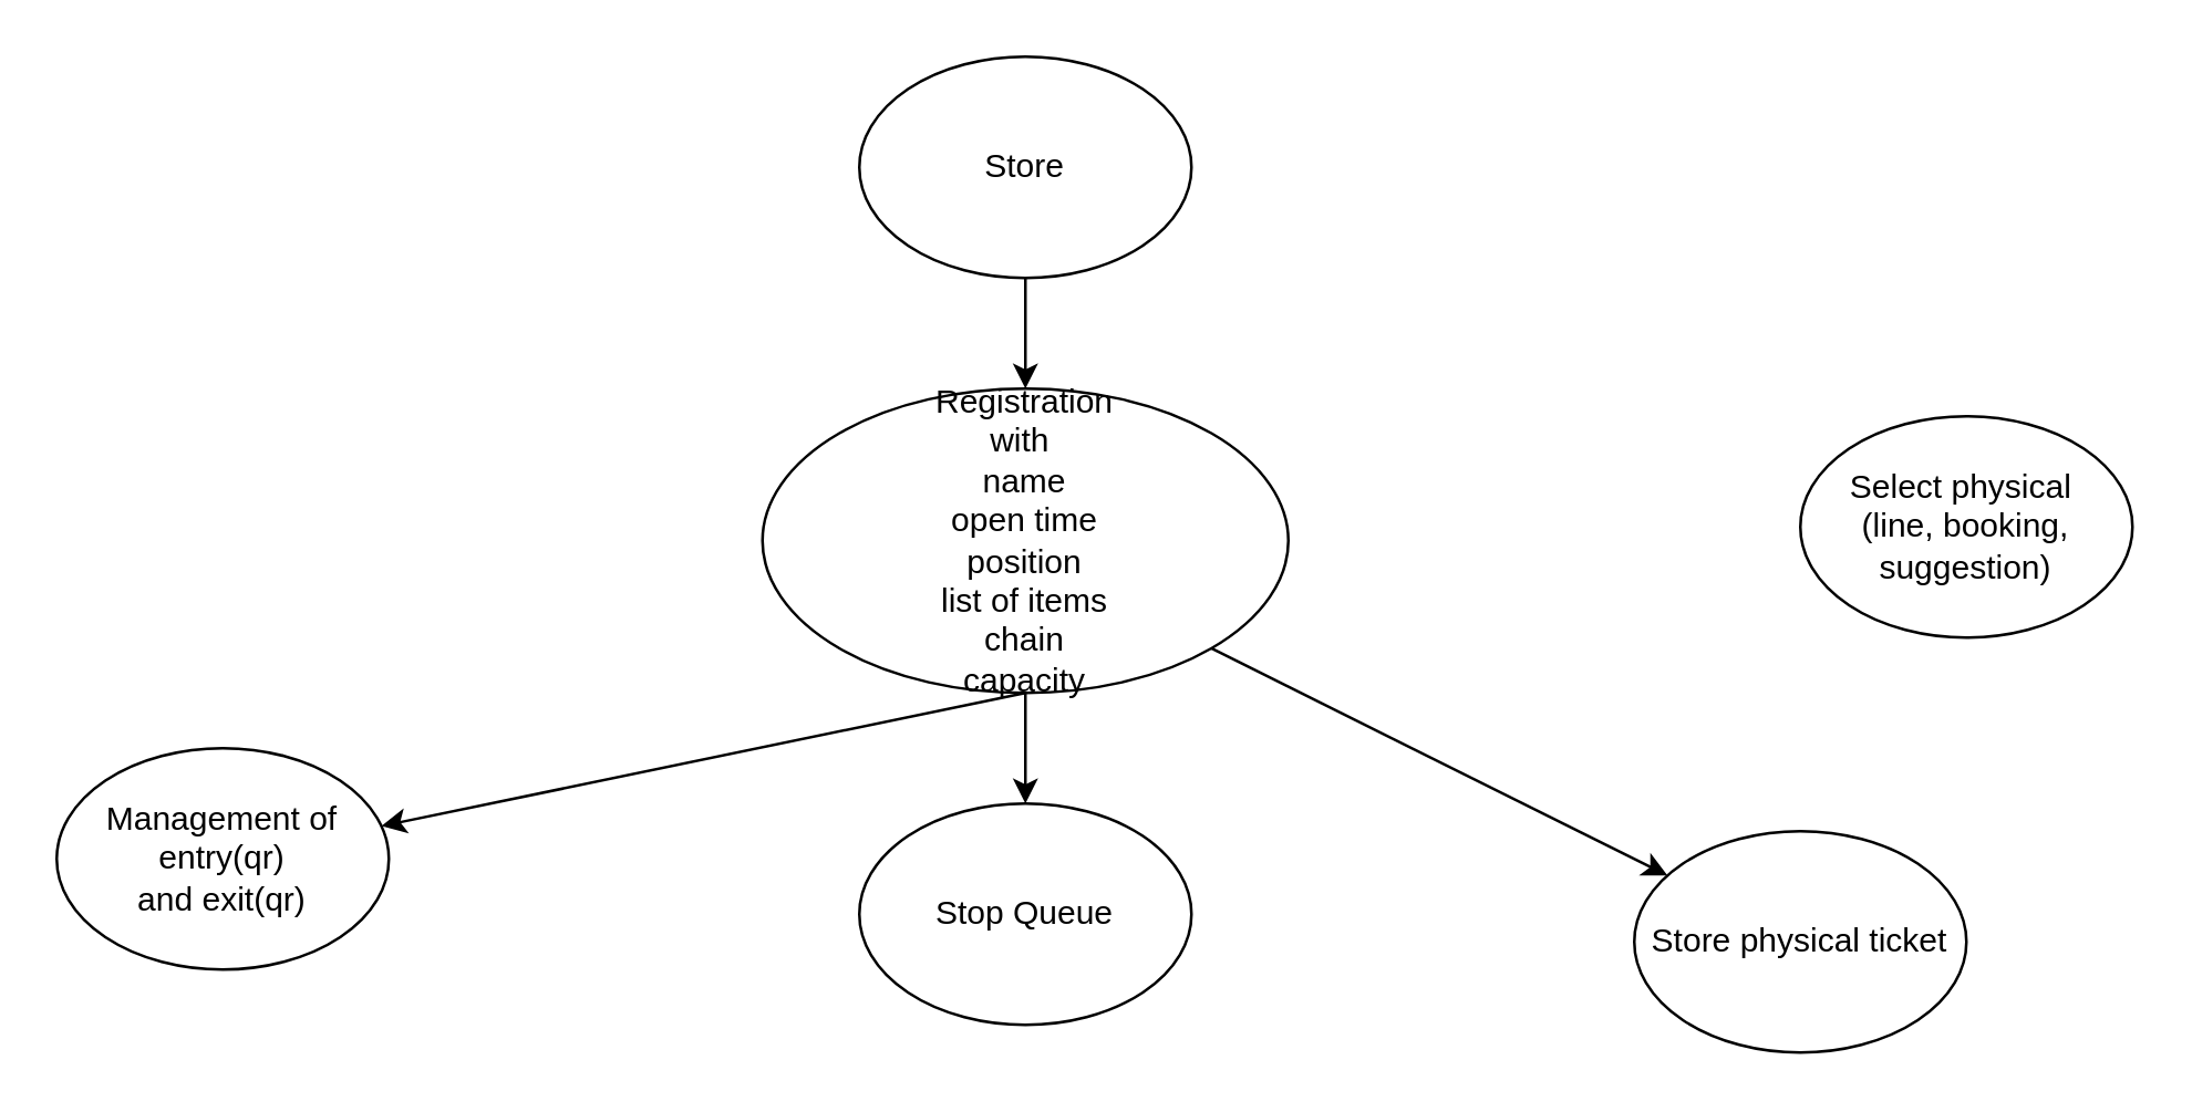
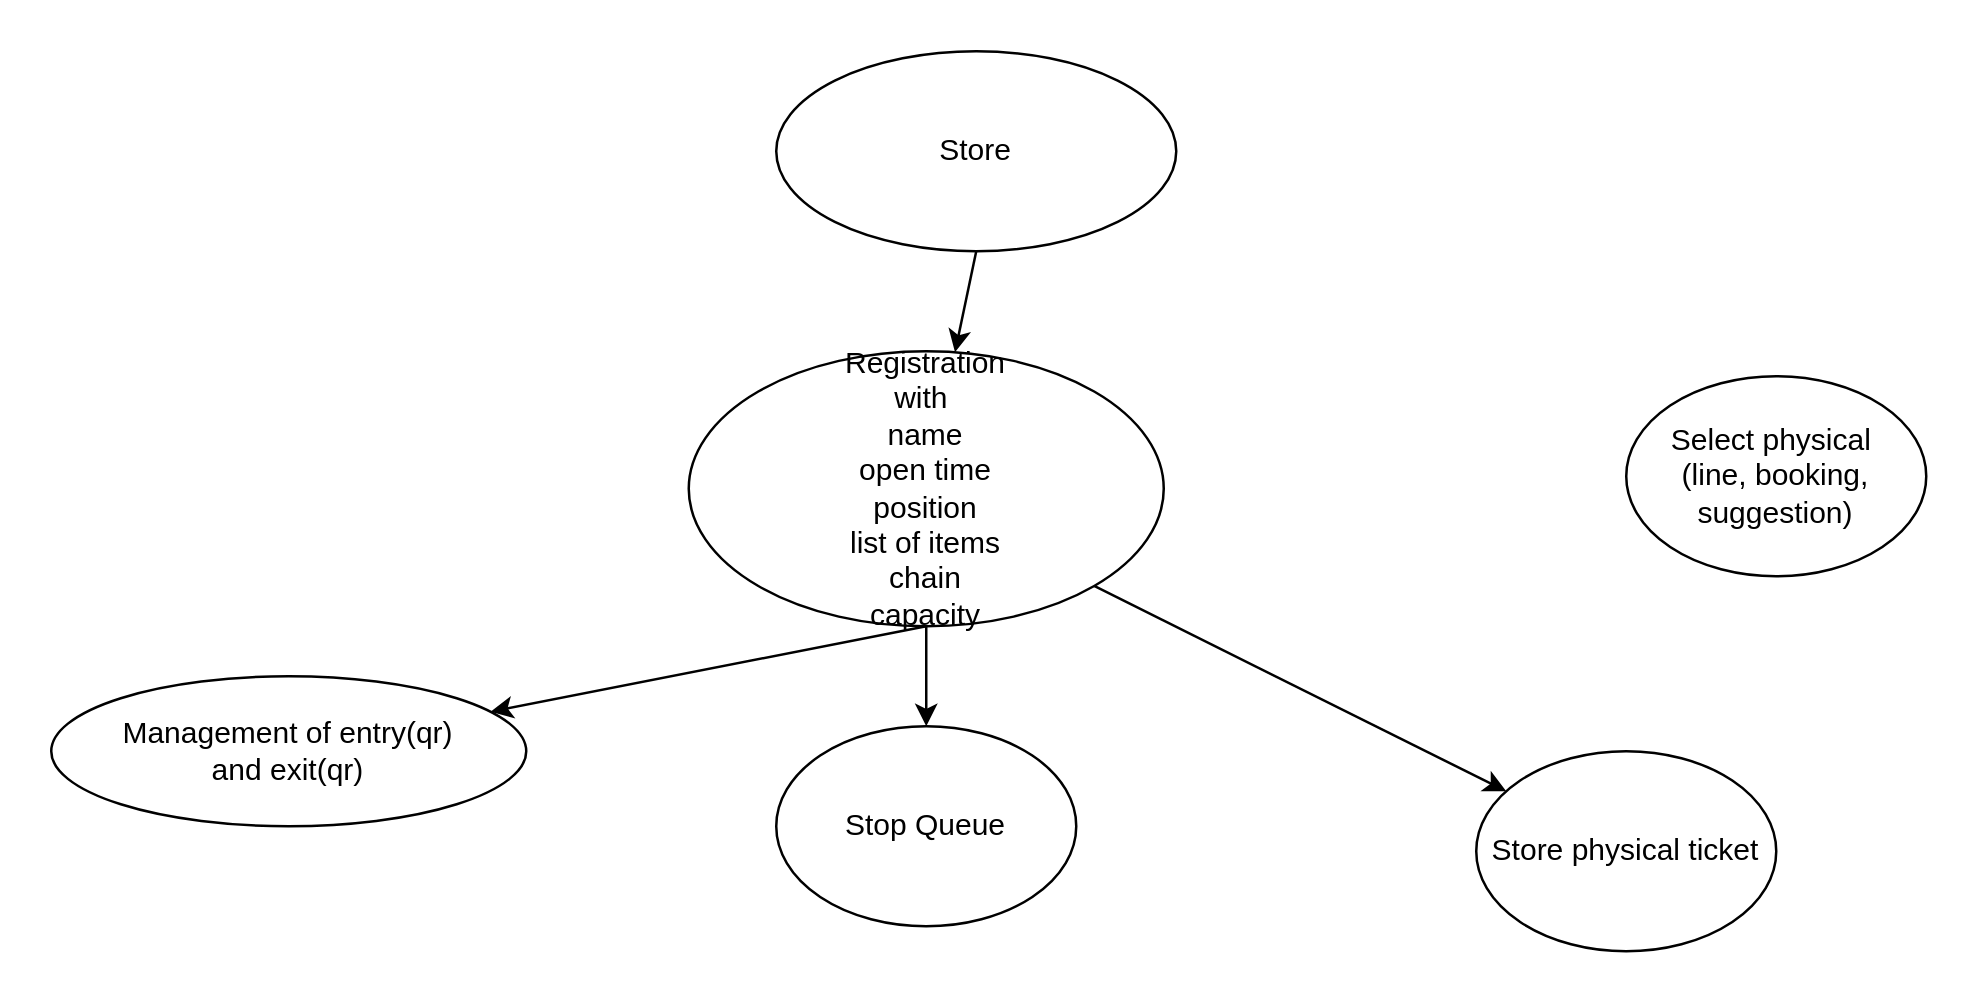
- <mxCell id="3" value="Store" style="ellipse;whiteSpace=wrap;html=1;" vertex="1" parent="1"><mxGeometry x="310" y="20" width="120" height="80" as="geometry" /></mxCell>
+ <mxCell id="3" value="Store" style="ellipse;whiteSpace=wrap;html=1;" vertex="1" parent="1"><mxGeometry x="310" y="20" width="160" height="80" as="geometry" /></mxCell>
- <mxCell id="9" value="Management of entry(qr)&lt;br&gt;and exit(qr)" style="ellipse;whiteSpace=wrap;html=1;" vertex="1" parent="1"><mxGeometry x="20" y="270" width="120" height="80" as="geometry" /></mxCell>
+ <mxCell id="9" value="Management of entry(qr)&lt;br&gt;and exit(qr)" style="ellipse;whiteSpace=wrap;html=1;" vertex="1" parent="1"><mxGeometry x="20" y="270" width="190" height="60" as="geometry" /></mxCell>
